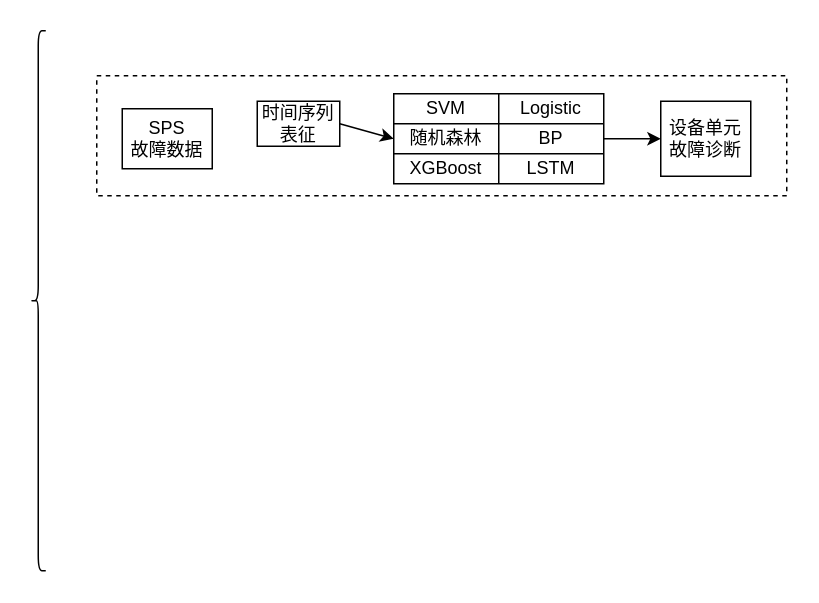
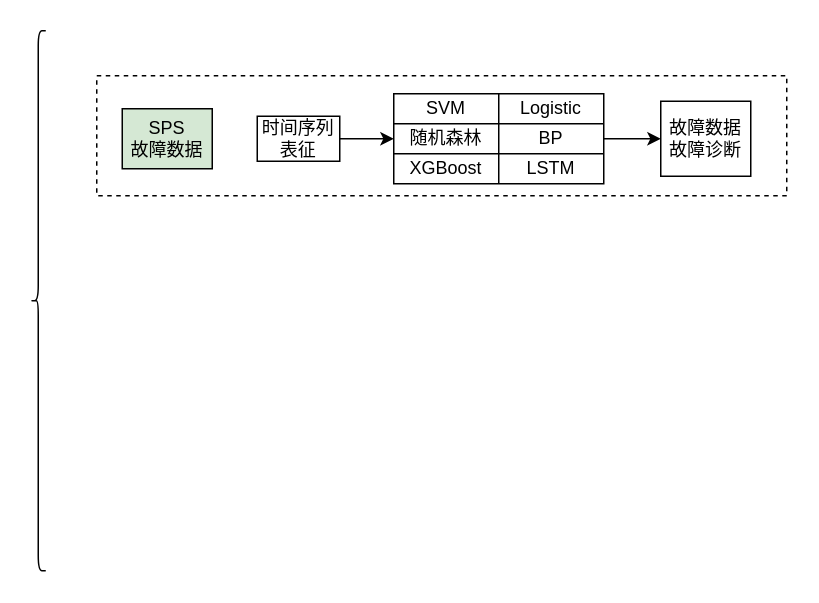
- <mxCell id="6" value="时间序列表征" style="rounded=0;whiteSpace=wrap;html=1;" vertex="1" parent="3"><mxGeometry x="107" y="47" width="55" height="30" as="geometry" /></mxCell>
+ <mxCell id="6" value="时间序列表征" style="rounded=0;whiteSpace=wrap;html=1;" vertex="1" parent="3"><mxGeometry x="107" y="57" width="55" height="30" as="geometry" /></mxCell>
- <mxCell id="5" value="SPS&lt;br&gt;故障数据" style="rounded=0;whiteSpace=wrap;html=1;" vertex="1" parent="3"><mxGeometry x="17" y="52" width="60" height="40" as="geometry" /></mxCell>
+ <mxCell id="5" value="SPS&lt;br&gt;故障数据" style="rounded=0;whiteSpace=wrap;html=1;fillColor=#d5e8d4;" vertex="1" parent="3"><mxGeometry x="17" y="52" width="60" height="40" as="geometry" /></mxCell>
- <mxCell id="18" value="&lt;div&gt;设备单元&lt;/div&gt;&lt;div&gt;故障诊断&lt;/div&gt;" style="rounded=0;whiteSpace=wrap;html=1;" vertex="1" parent="3"><mxGeometry x="376" y="47" width="60" height="50" as="geometry" /></mxCell>
+ <mxCell id="18" value="&lt;div&gt;故障数据&lt;/div&gt;&lt;div&gt;故障诊断&lt;/div&gt;" style="rounded=0;whiteSpace=wrap;html=1;" vertex="1" parent="3"><mxGeometry x="376" y="47" width="60" height="50" as="geometry" /></mxCell>
